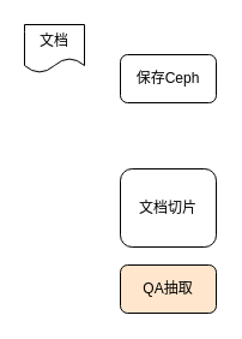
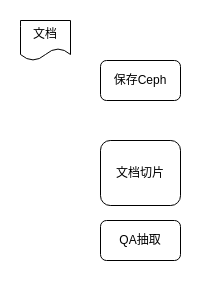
- <mxCell id="4" value="保存Ceph" style="rounded=1;whiteSpace=wrap;html=1;" vertex="1" parent="1"><mxGeometry x="100" y="45" width="80" height="40" as="geometry" /></mxCell>
+ <mxCell id="4" value="保存Ceph" style="rounded=1;whiteSpace=wrap;html=1;" vertex="1" parent="1"><mxGeometry x="100" y="60" width="80" height="40" as="geometry" /></mxCell>
- <mxCell id="5" value="QA抽取" style="rounded=1;whiteSpace=wrap;html=1;fillColor=#ffe6cc;" vertex="1" parent="1"><mxGeometry x="100" y="220" width="80" height="40" as="geometry" /></mxCell>
+ <mxCell id="5" value="QA抽取" style="rounded=1;whiteSpace=wrap;html=1;" vertex="1" parent="1"><mxGeometry x="100" y="220" width="80" height="40" as="geometry" /></mxCell>
